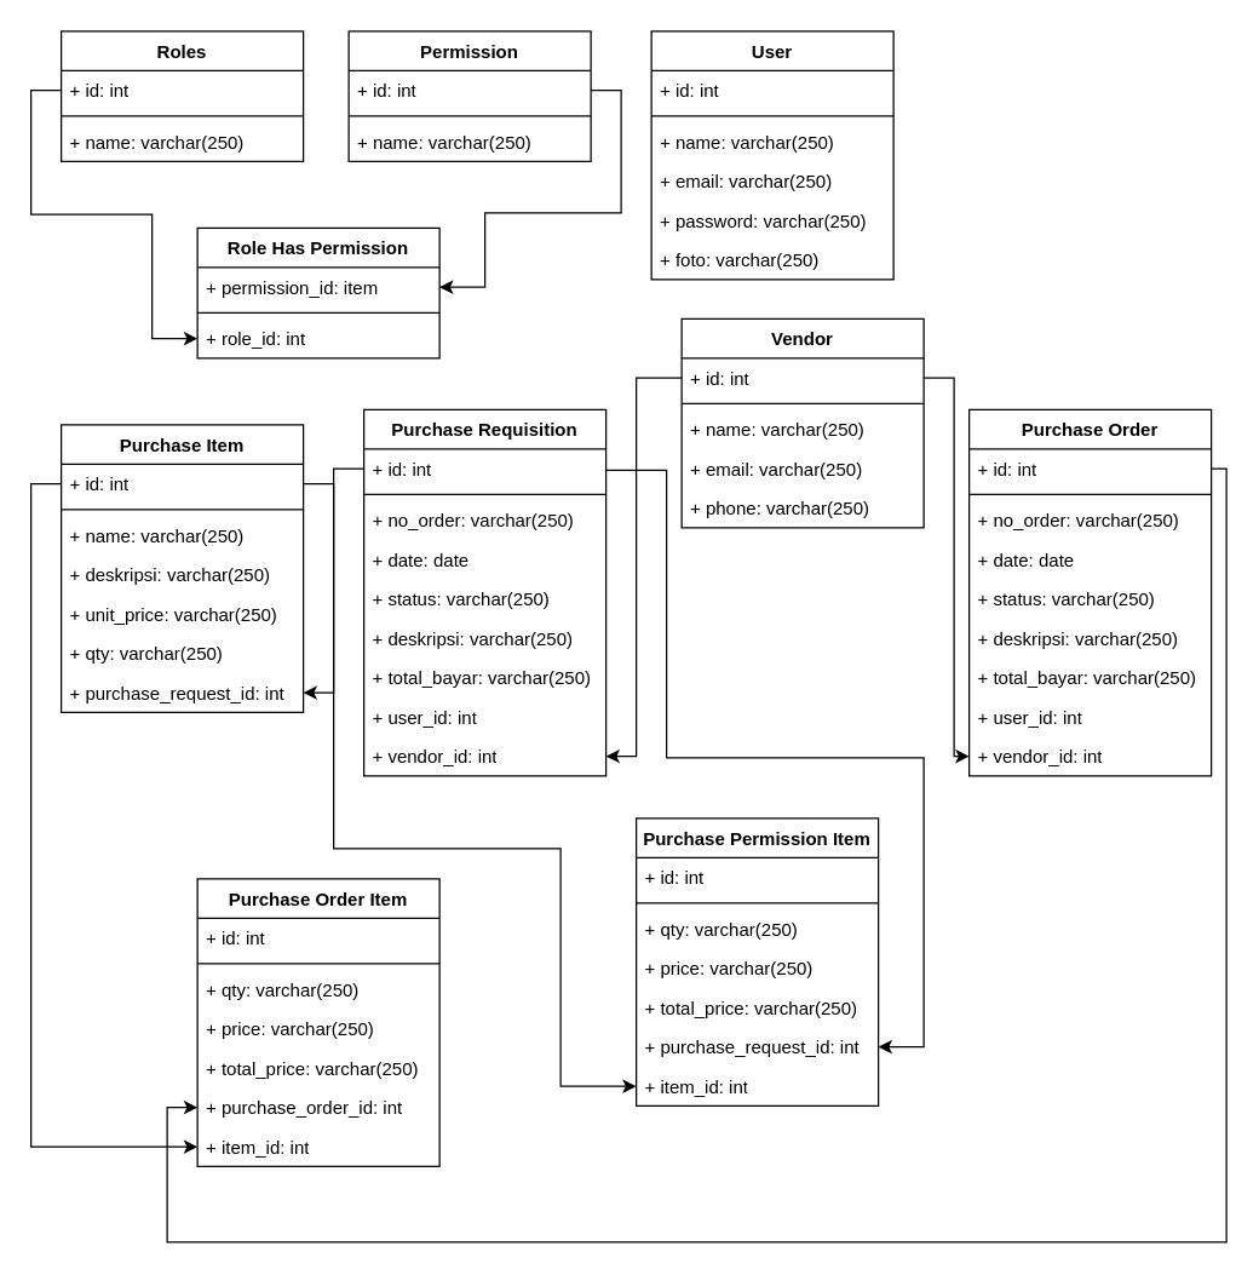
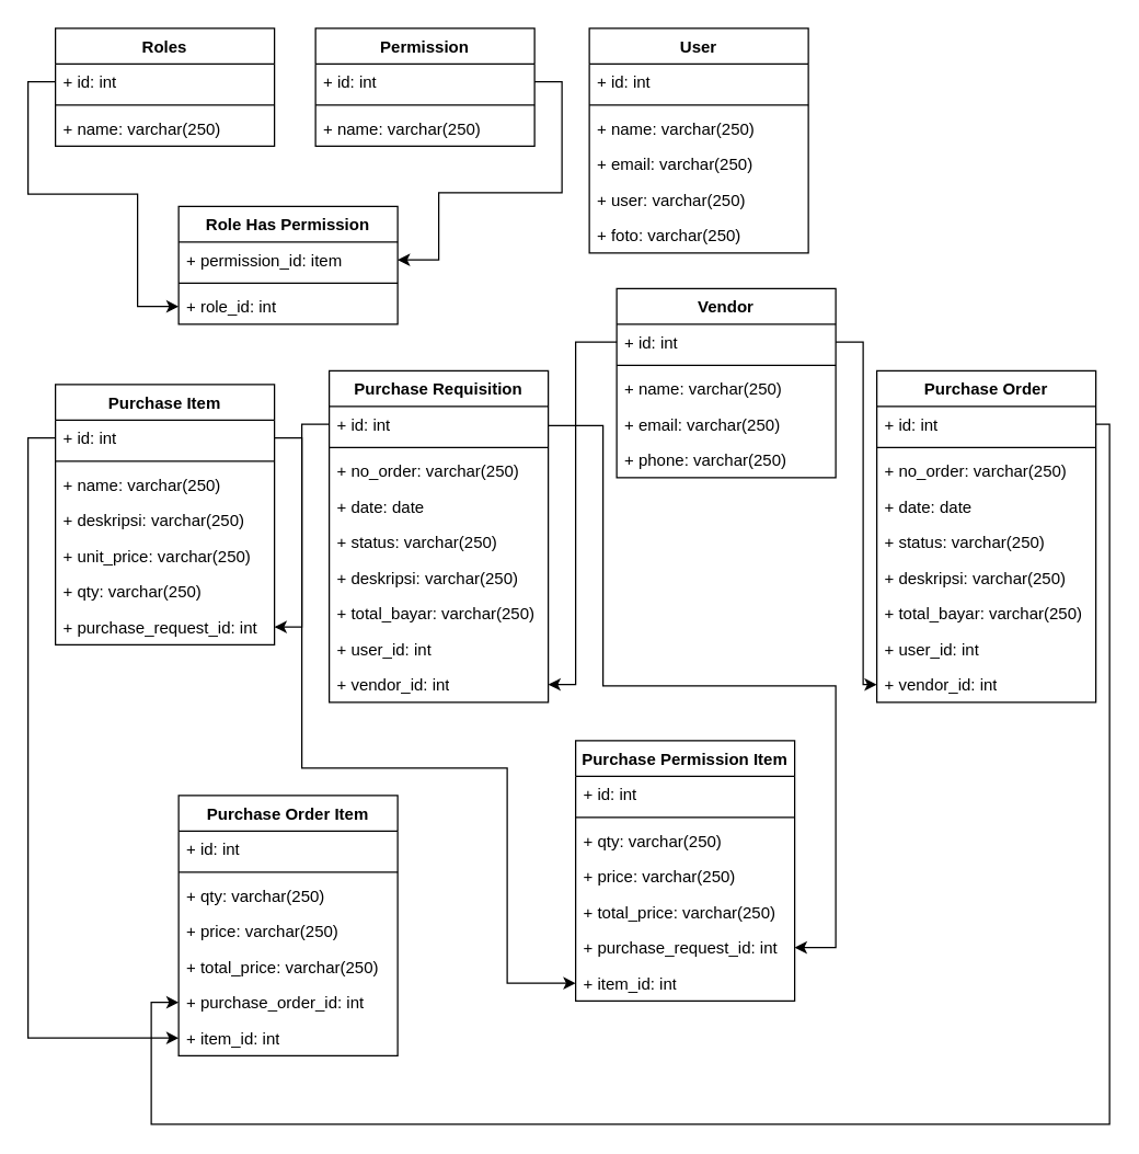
- <mxCell id="29" value="+ password: varchar(250)" style="text;strokeColor=none;fillColor=none;align=left;verticalAlign=top;spacingLeft=4;spacingRight=4;overflow=hidden;rotatable=0;points=[[0,0.5],[1,0.5]];portConstraint=eastwest;whiteSpace=wrap;html=1;" vertex="1" parent="24"><mxGeometry y="112" width="160" height="26" as="geometry" /></mxCell>
+ <mxCell id="29" value="+ user: varchar(250)" style="text;strokeColor=none;fillColor=none;align=left;verticalAlign=top;spacingLeft=4;spacingRight=4;overflow=hidden;rotatable=0;points=[[0,0.5],[1,0.5]];portConstraint=eastwest;whiteSpace=wrap;html=1;" vertex="1" parent="24"><mxGeometry y="112" width="160" height="26" as="geometry" /></mxCell>
